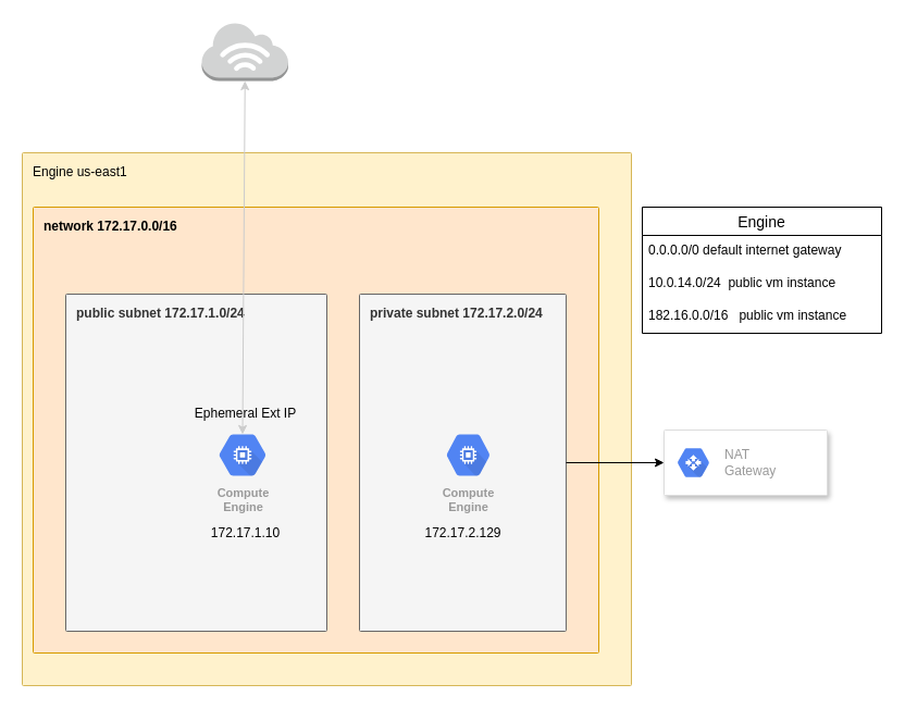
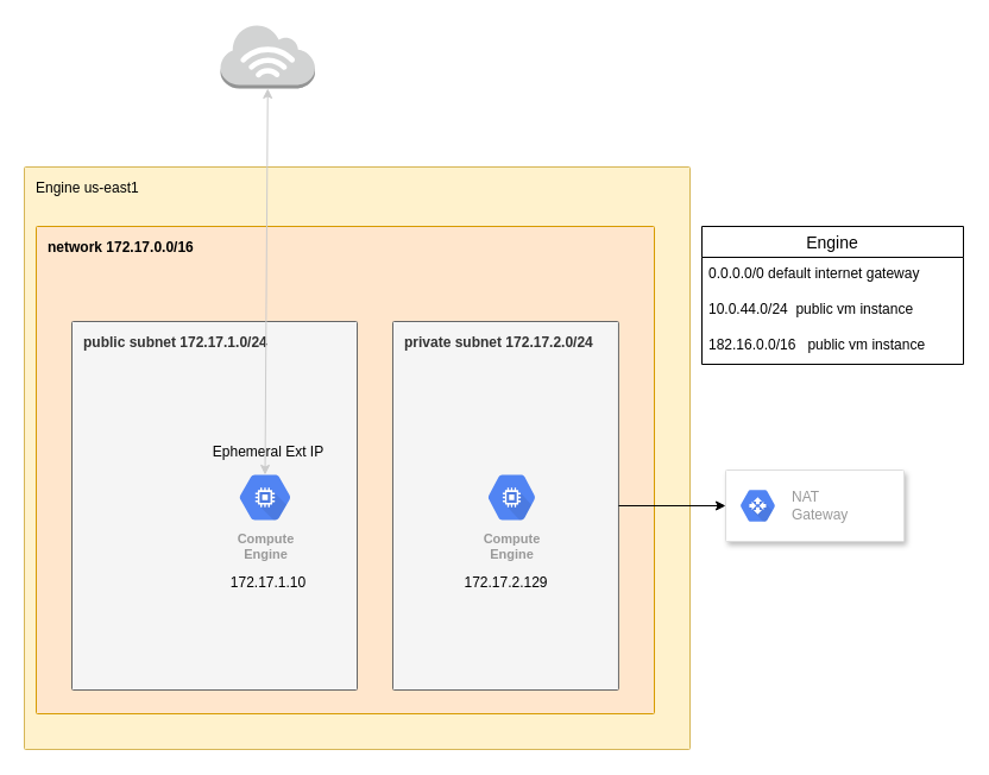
- <mxCell id="16" value="10.0.14.0/24  public vm instance" style="text;spacingLeft=4;spacingRight=4;overflow=hidden;rotatable=0;points=[[0,0.5],[1,0.5]];portConstraint=eastwest;fontSize=12;" vertex="1" parent="14"><mxGeometry y="56" width="220" height="30" as="geometry" /></mxCell>
+ <mxCell id="16" value="10.0.44.0/24  public vm instance" style="text;spacingLeft=4;spacingRight=4;overflow=hidden;rotatable=0;points=[[0,0.5],[1,0.5]];portConstraint=eastwest;fontSize=12;" vertex="1" parent="14"><mxGeometry y="56" width="220" height="30" as="geometry" /></mxCell>
